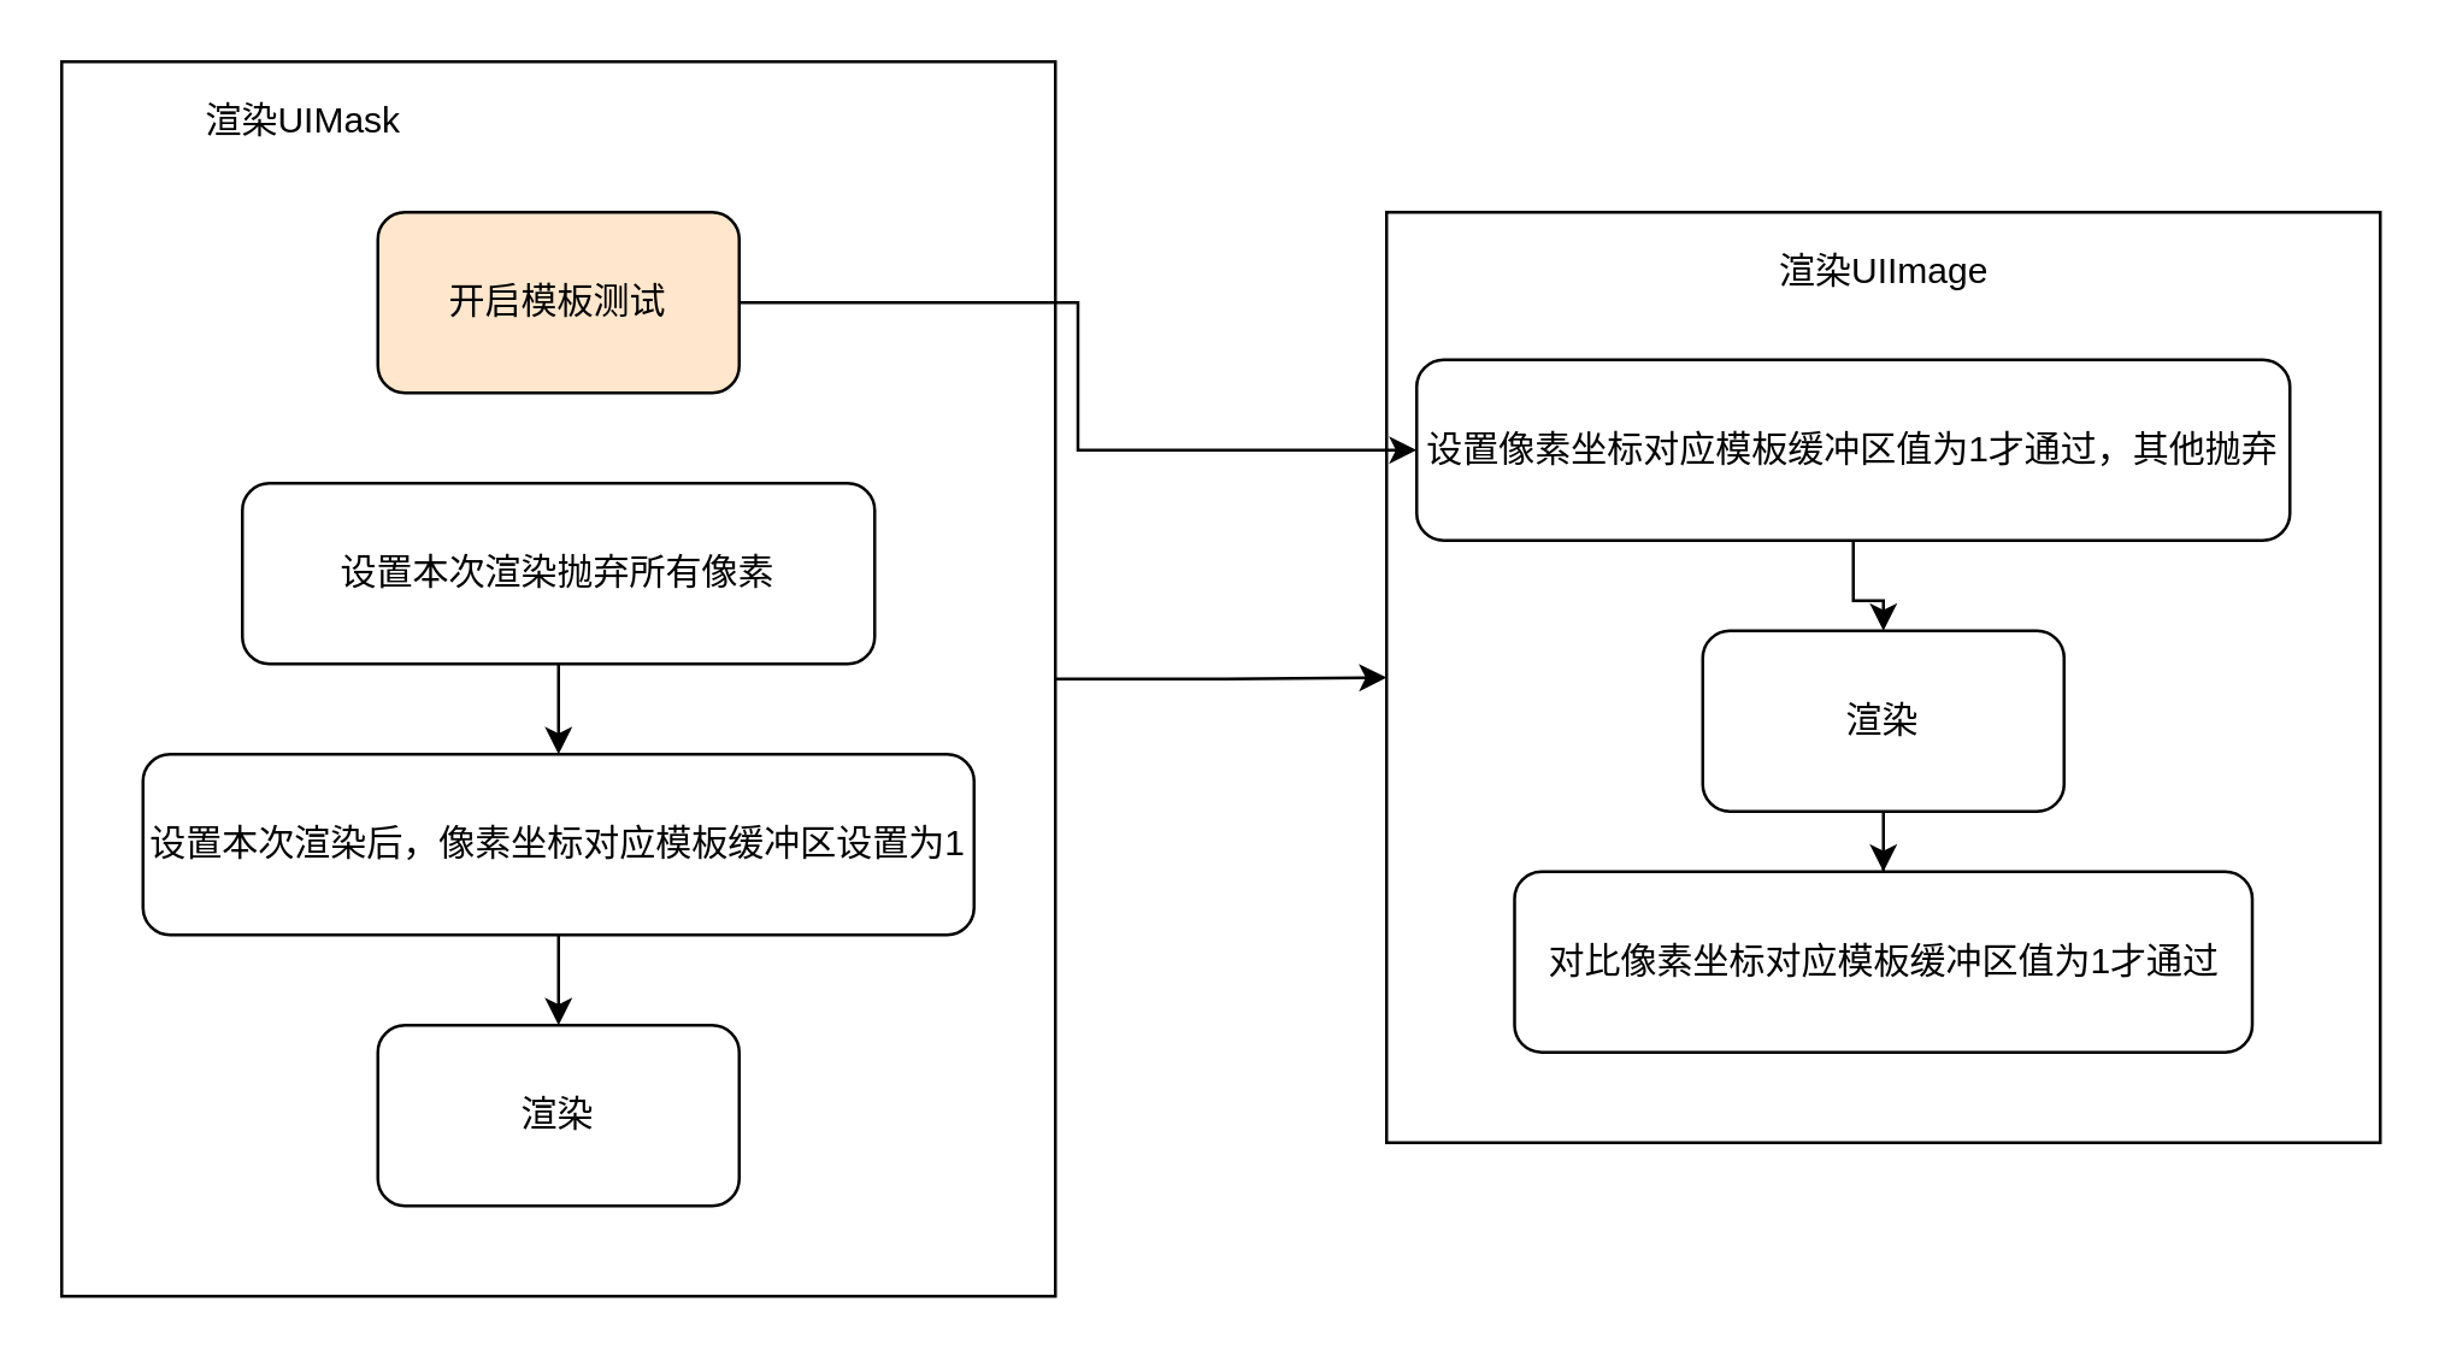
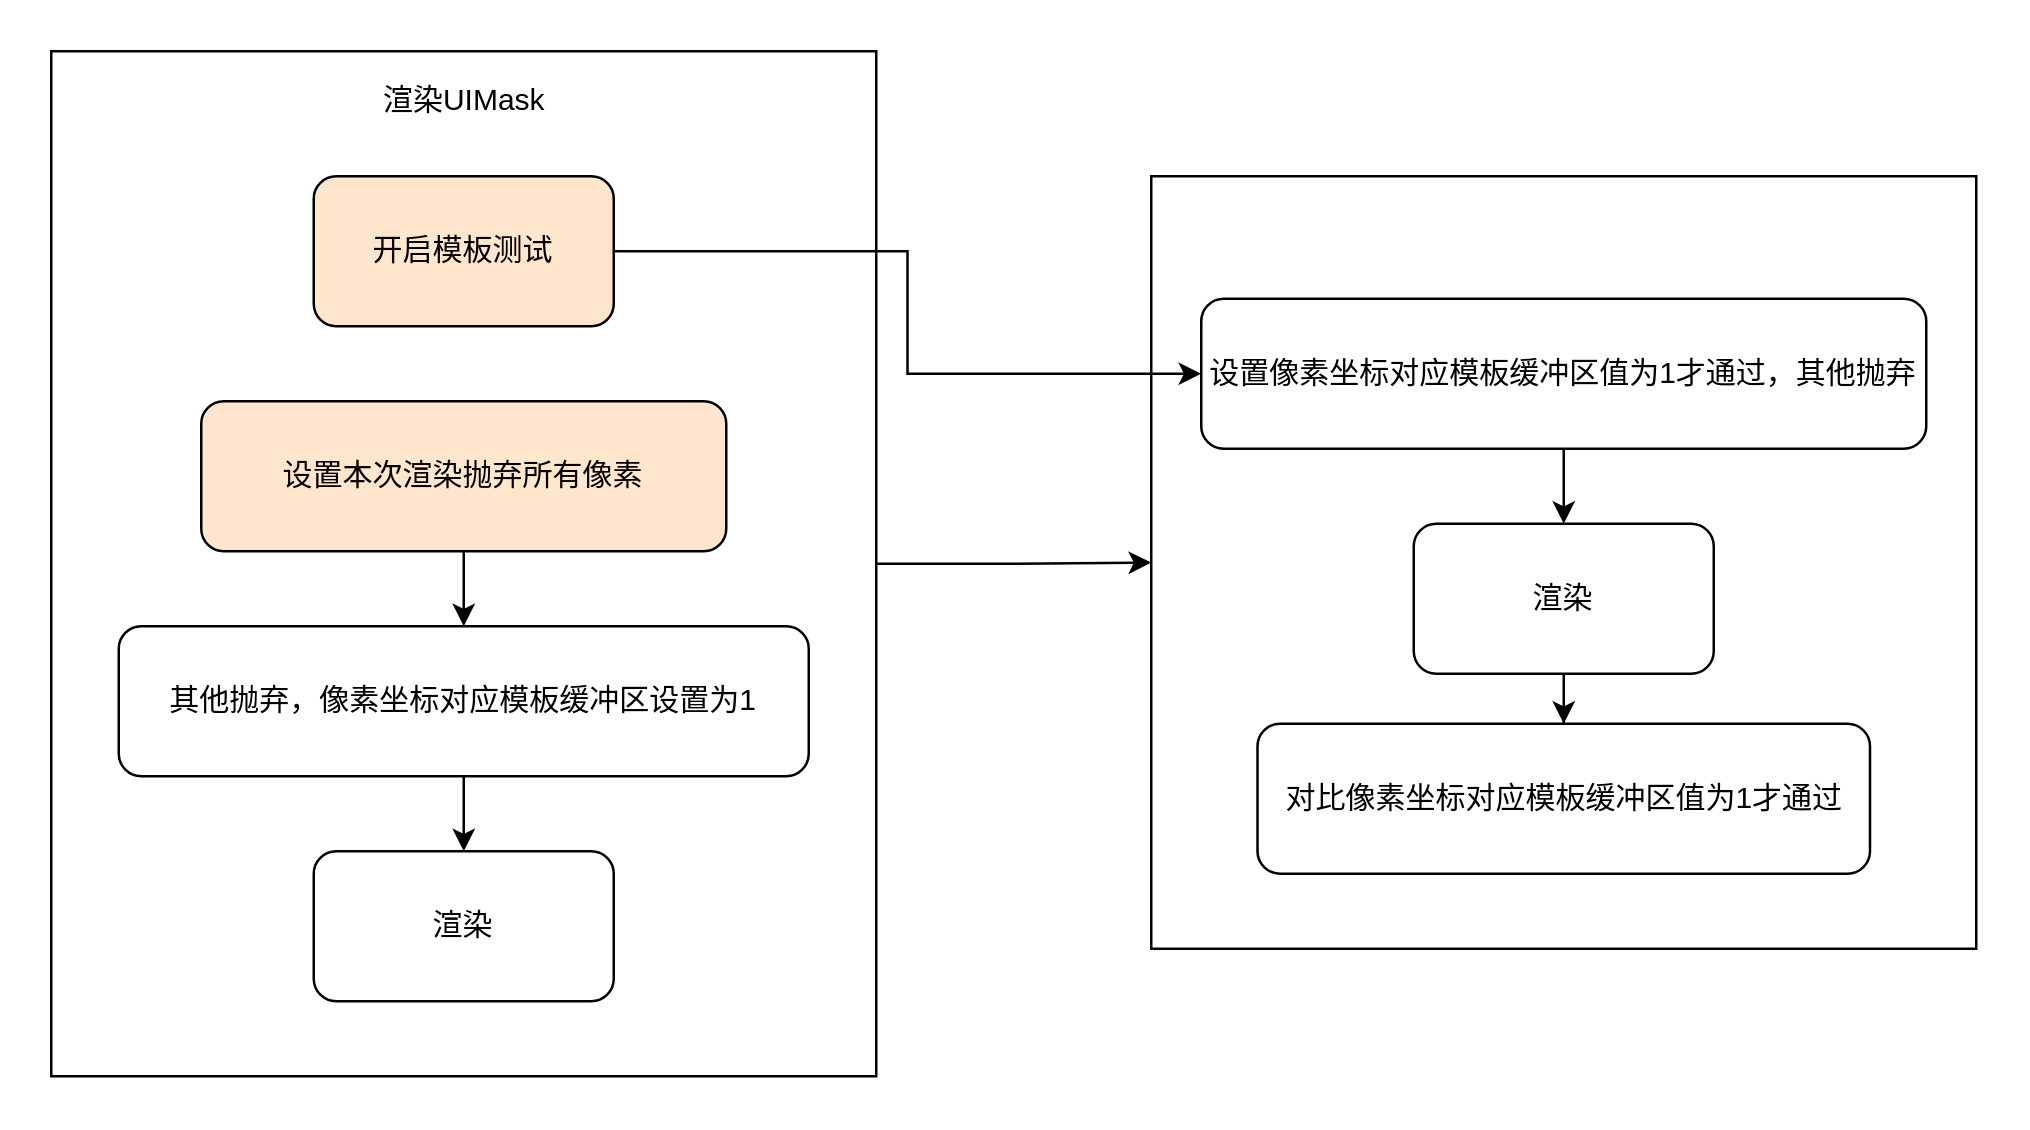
- <mxCell id="17" value="渲染UIMask" style="text;html=1;strokeColor=none;fillColor=none;align=center;verticalAlign=middle;whiteSpace=wrap;rounded=0;" vertex="1" parent="1"><mxGeometry x="32.5" y="30" width="135" height="20" as="geometry" /></mxCell>
+ <mxCell id="17" value="渲染UIMask" style="text;html=1;strokeColor=none;fillColor=none;align=center;verticalAlign=middle;whiteSpace=wrap;rounded=0;" vertex="1" parent="1"><mxGeometry x="117.5" y="30" width="135" height="20" as="geometry" /></mxCell>
- <mxCell id="18" value="渲染UIImage" style="text;html=1;strokeColor=none;fillColor=none;align=center;verticalAlign=middle;whiteSpace=wrap;rounded=0;" vertex="1" parent="1"><mxGeometry x="557.5" y="80" width="135" height="20" as="geometry" /></mxCell>
- <mxCell id="13" value="设置像素坐标对应模板缓冲区值为1才通过，其他抛弃" style="rounded=1;whiteSpace=wrap;html=1;" vertex="1" parent="1"><mxGeometry x="470" y="119" width="290" height="60" as="geometry" /></mxCell>
+ <mxCell id="13" value="设置像素坐标对应模板缓冲区值为1才通过，其他抛弃" style="rounded=1;whiteSpace=wrap;html=1;" vertex="1" parent="1"><mxGeometry x="480" y="119" width="290" height="60" as="geometry" /></mxCell>
- <mxCell id="8" value="设置本次渲染抛弃所有像素" style="whiteSpace=wrap;html=1;rounded=1;" vertex="1" parent="1"><mxGeometry x="80" y="160" width="210" height="60" as="geometry" /></mxCell>
+ <mxCell id="8" value="设置本次渲染抛弃所有像素" style="whiteSpace=wrap;html=1;rounded=1;fillColor=#ffe6cc;" vertex="1" parent="1"><mxGeometry x="80" y="160" width="210" height="60" as="geometry" /></mxCell>
- <mxCell id="10" value="设置本次渲染后，像素坐标对应模板缓冲区设置为1" style="whiteSpace=wrap;html=1;rounded=1;" vertex="1" parent="1"><mxGeometry x="47" y="250" width="276" height="60" as="geometry" /></mxCell>
+ <mxCell id="10" value="其他抛弃，像素坐标对应模板缓冲区设置为1" style="whiteSpace=wrap;html=1;rounded=1;" vertex="1" parent="1"><mxGeometry x="47" y="250" width="276" height="60" as="geometry" /></mxCell>
